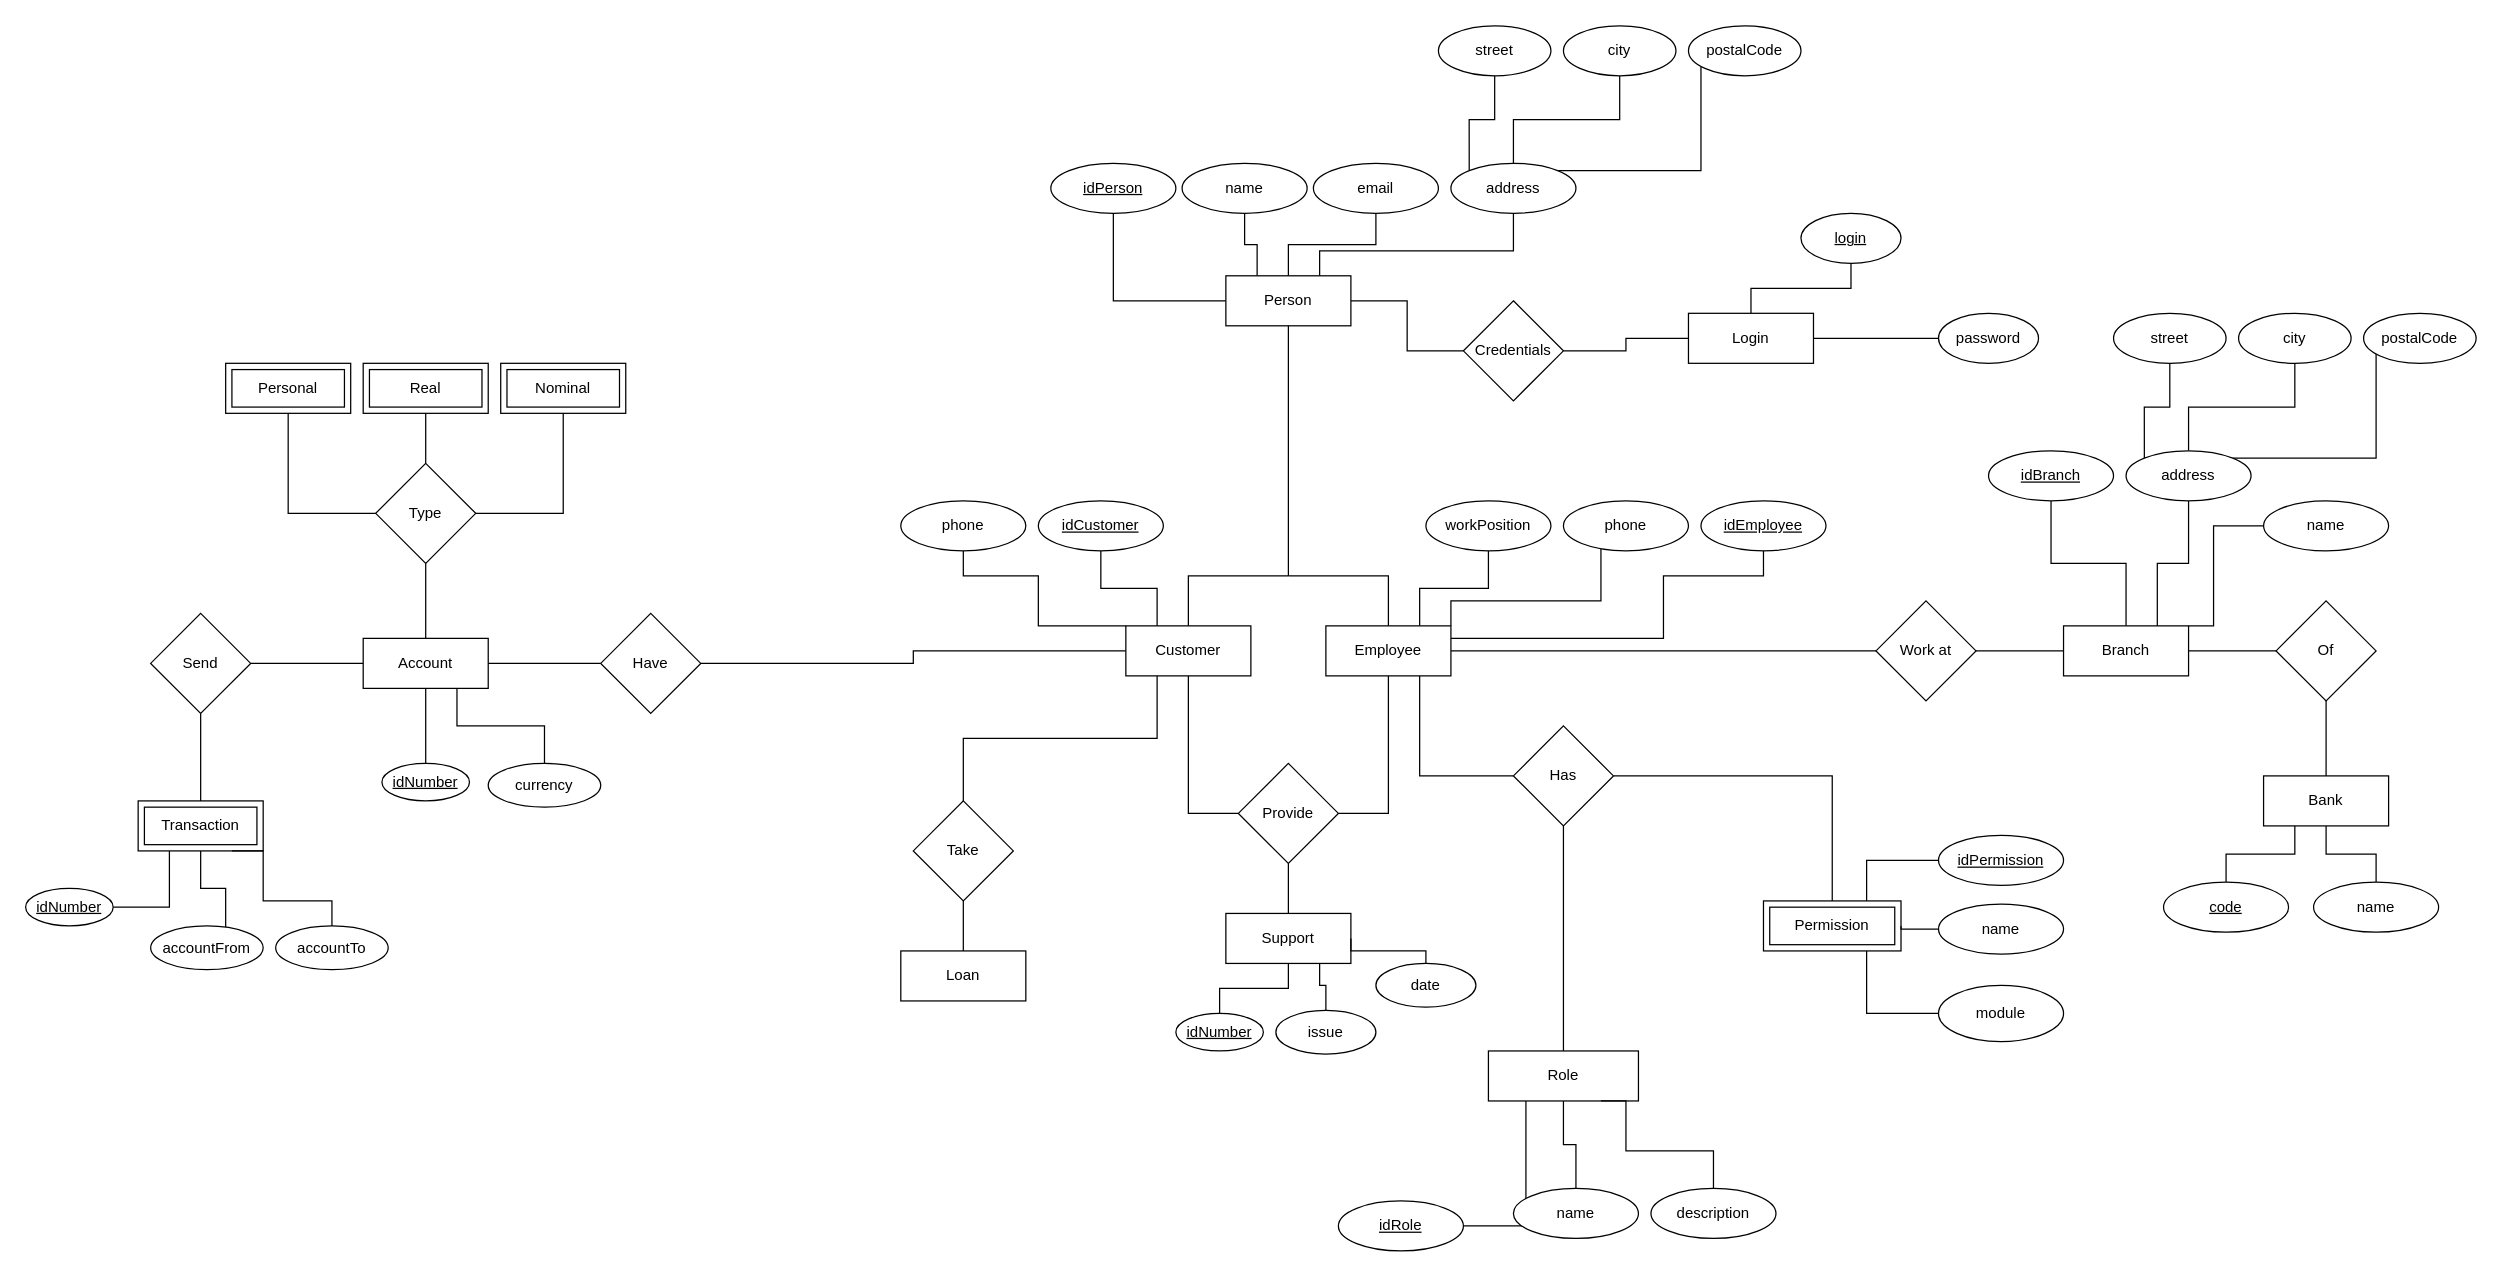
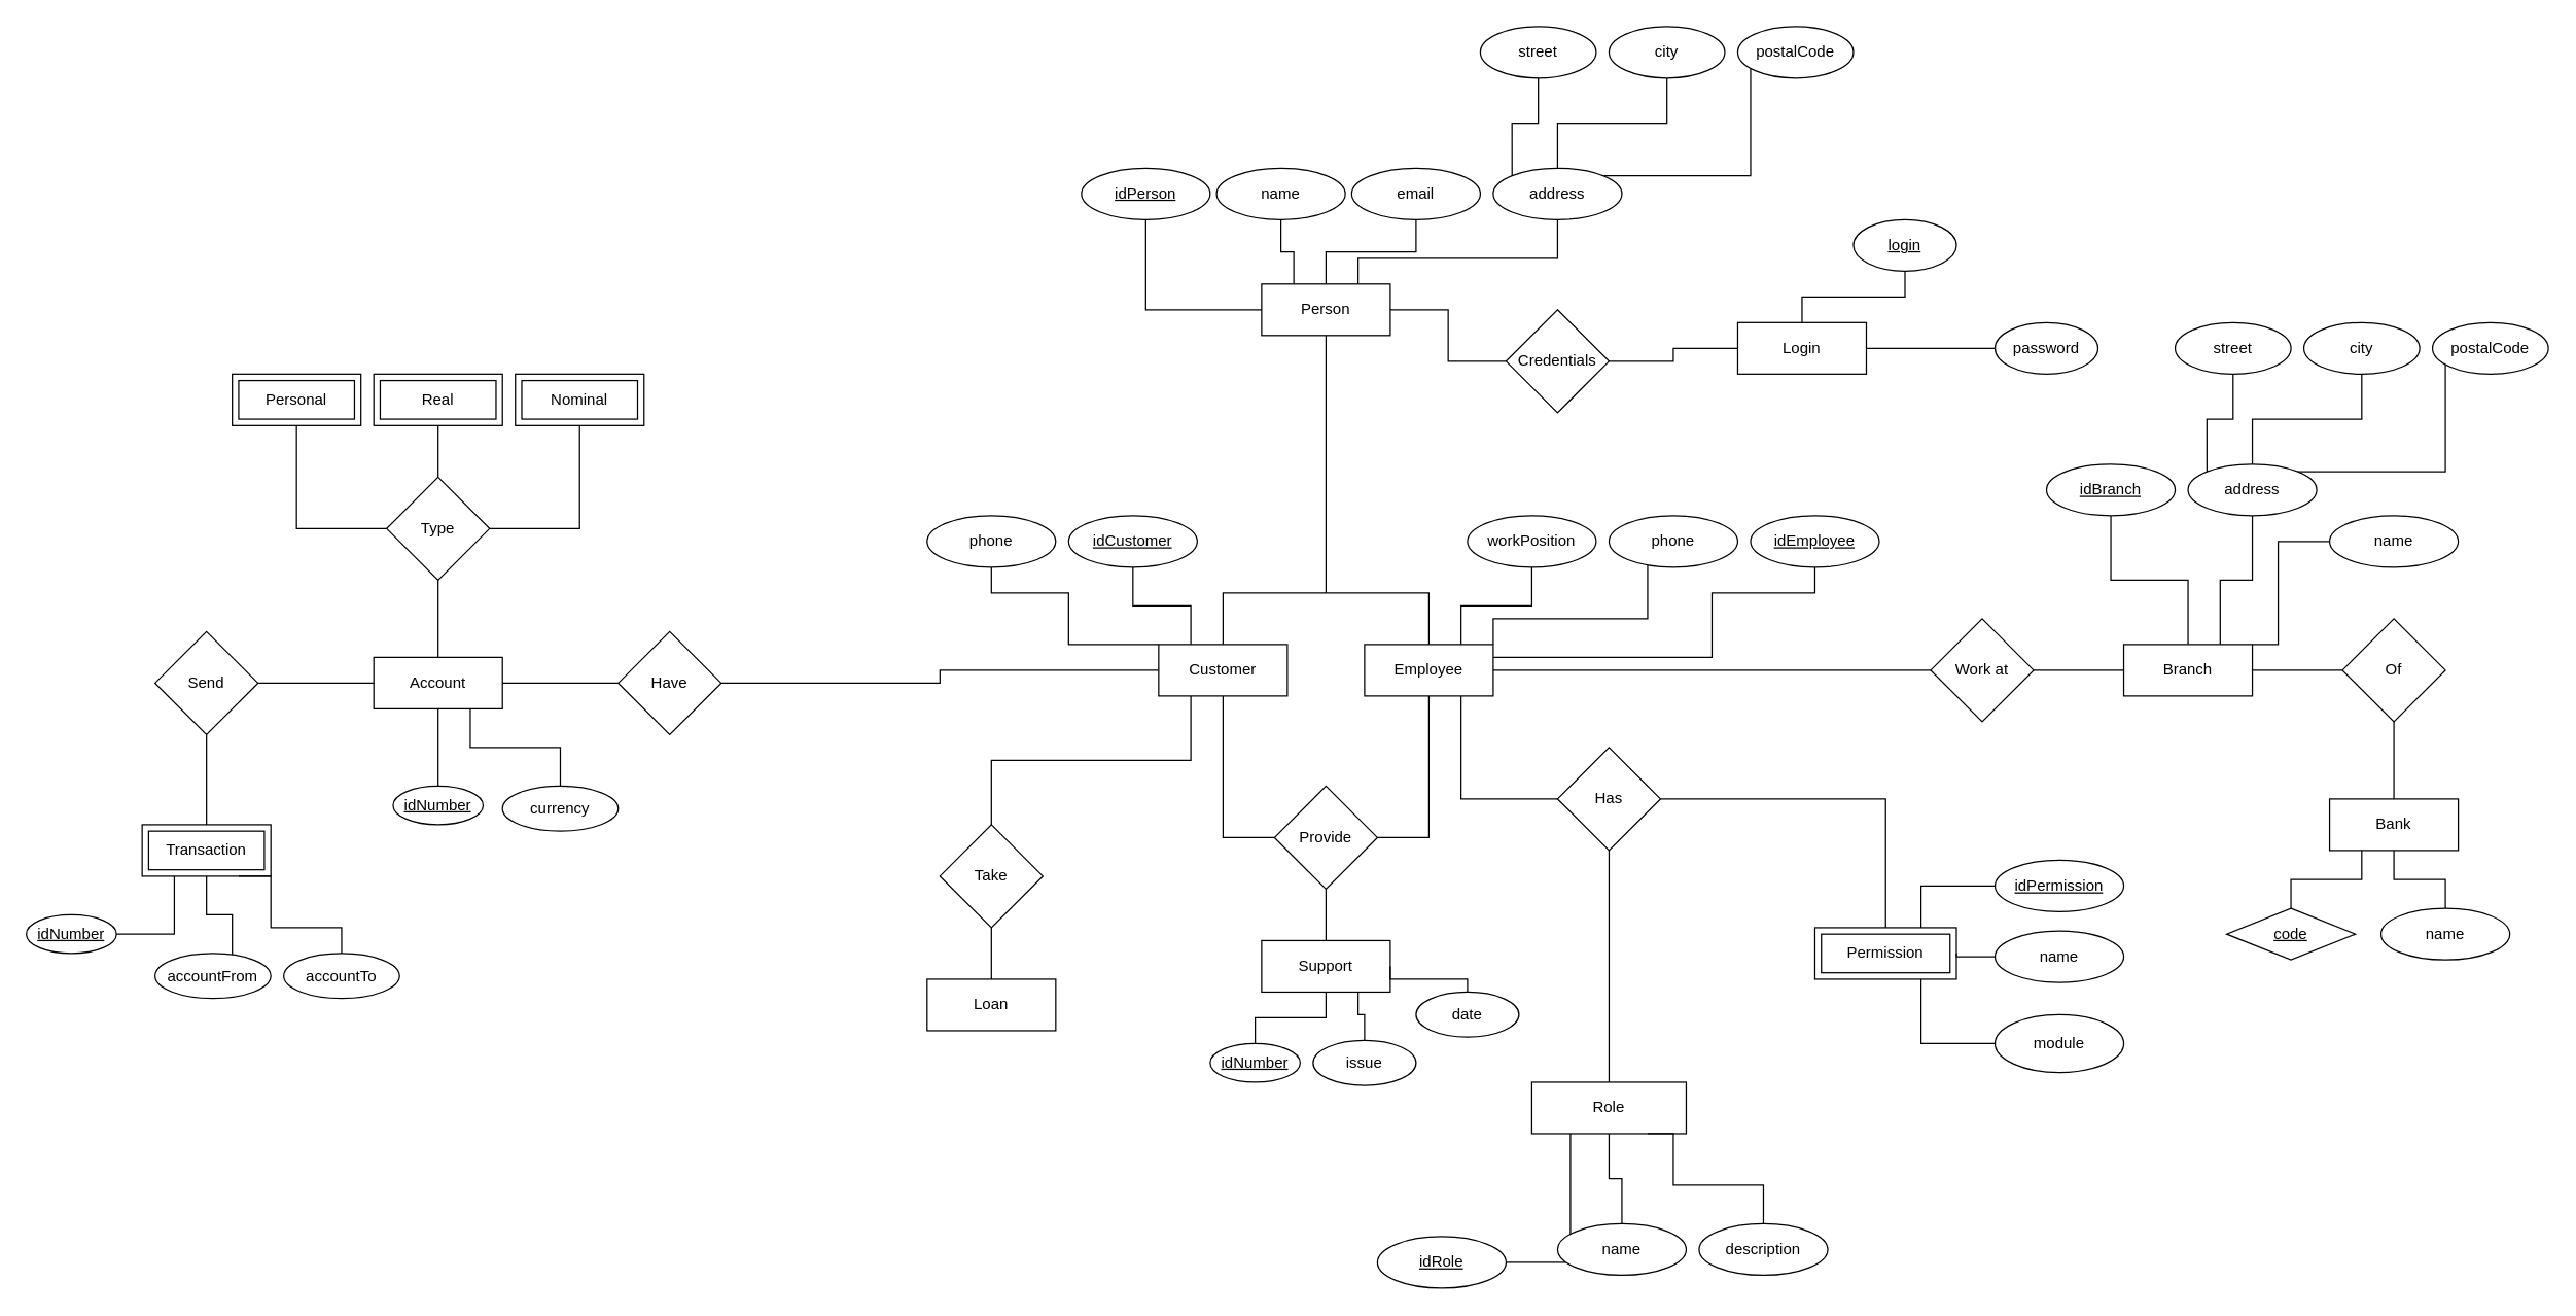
- <mxCell id="108" value="code" style="ellipse;whiteSpace=wrap;html=1;align=center;fontStyle=4;" vertex="1" parent="1"><mxGeometry x="1730" y="705" width="100" height="40" as="geometry" /></mxCell>
+ <mxCell id="108" value="code" style="rhombus;whiteSpace=wrap;html=1;align=center;fontStyle=4;" vertex="1" parent="1"><mxGeometry x="1730" y="705" width="100" height="40" as="geometry" /></mxCell>
